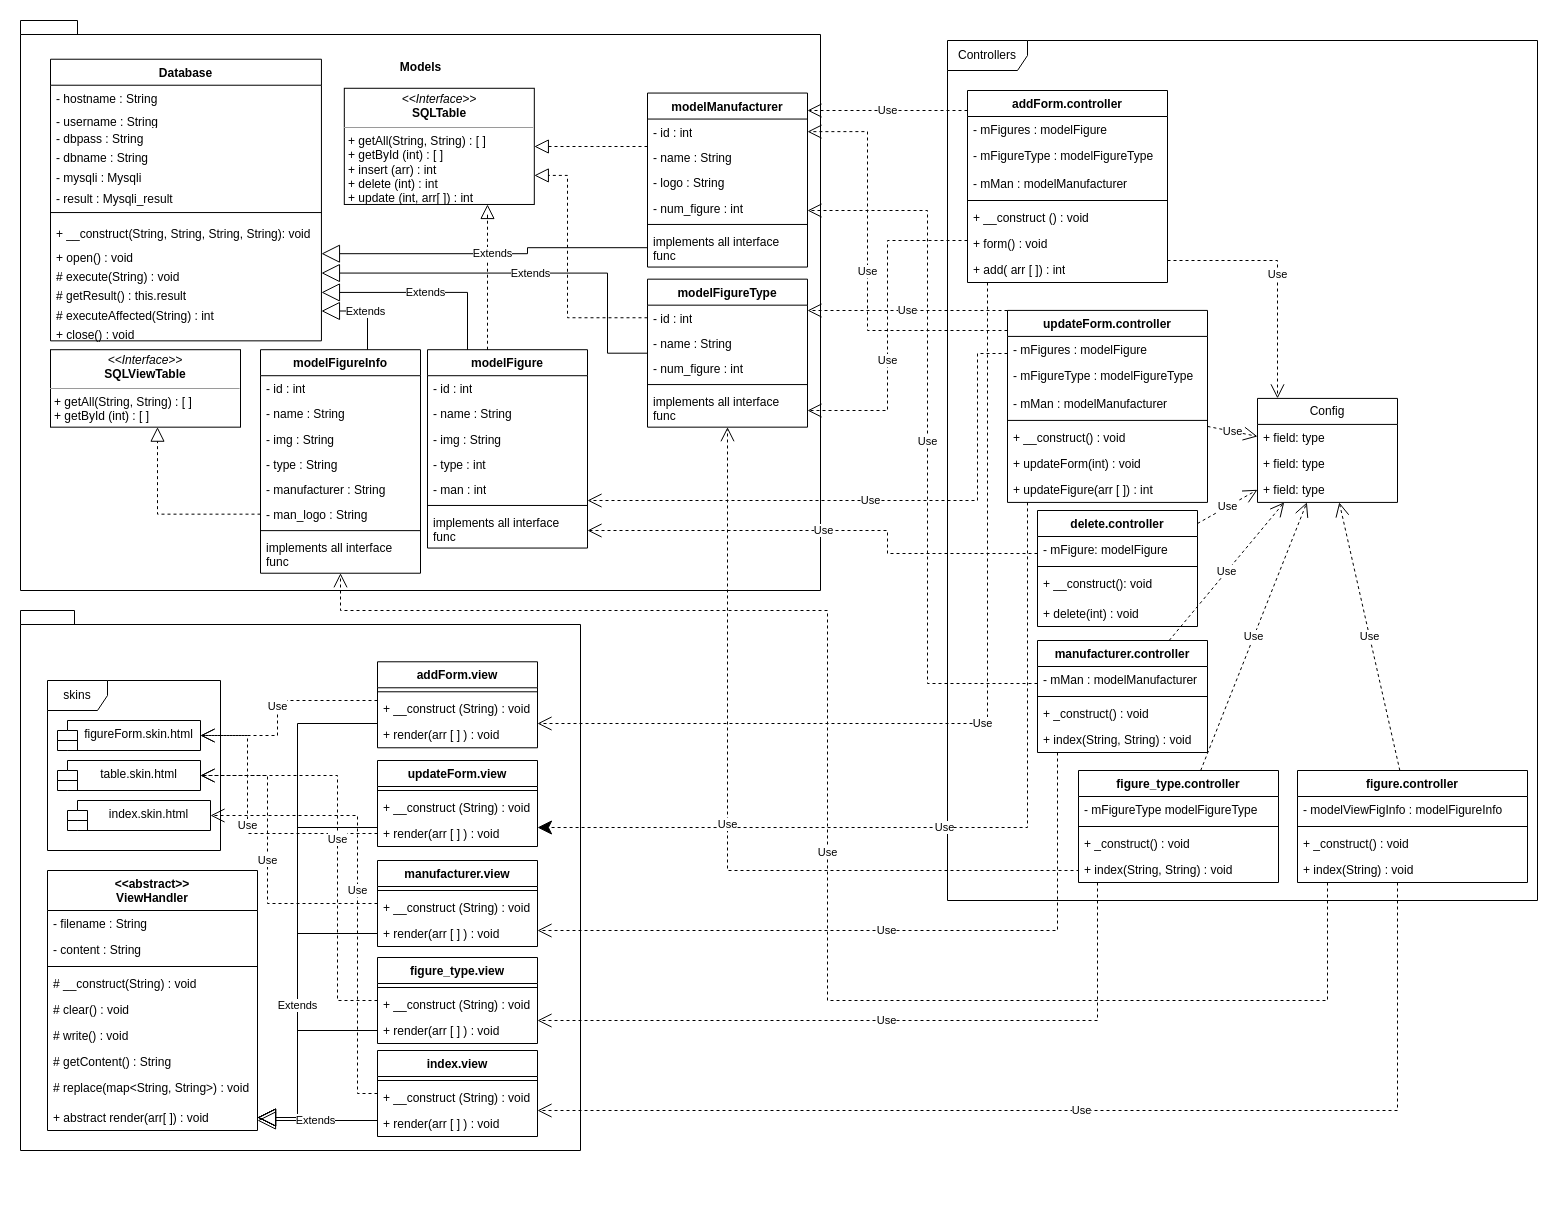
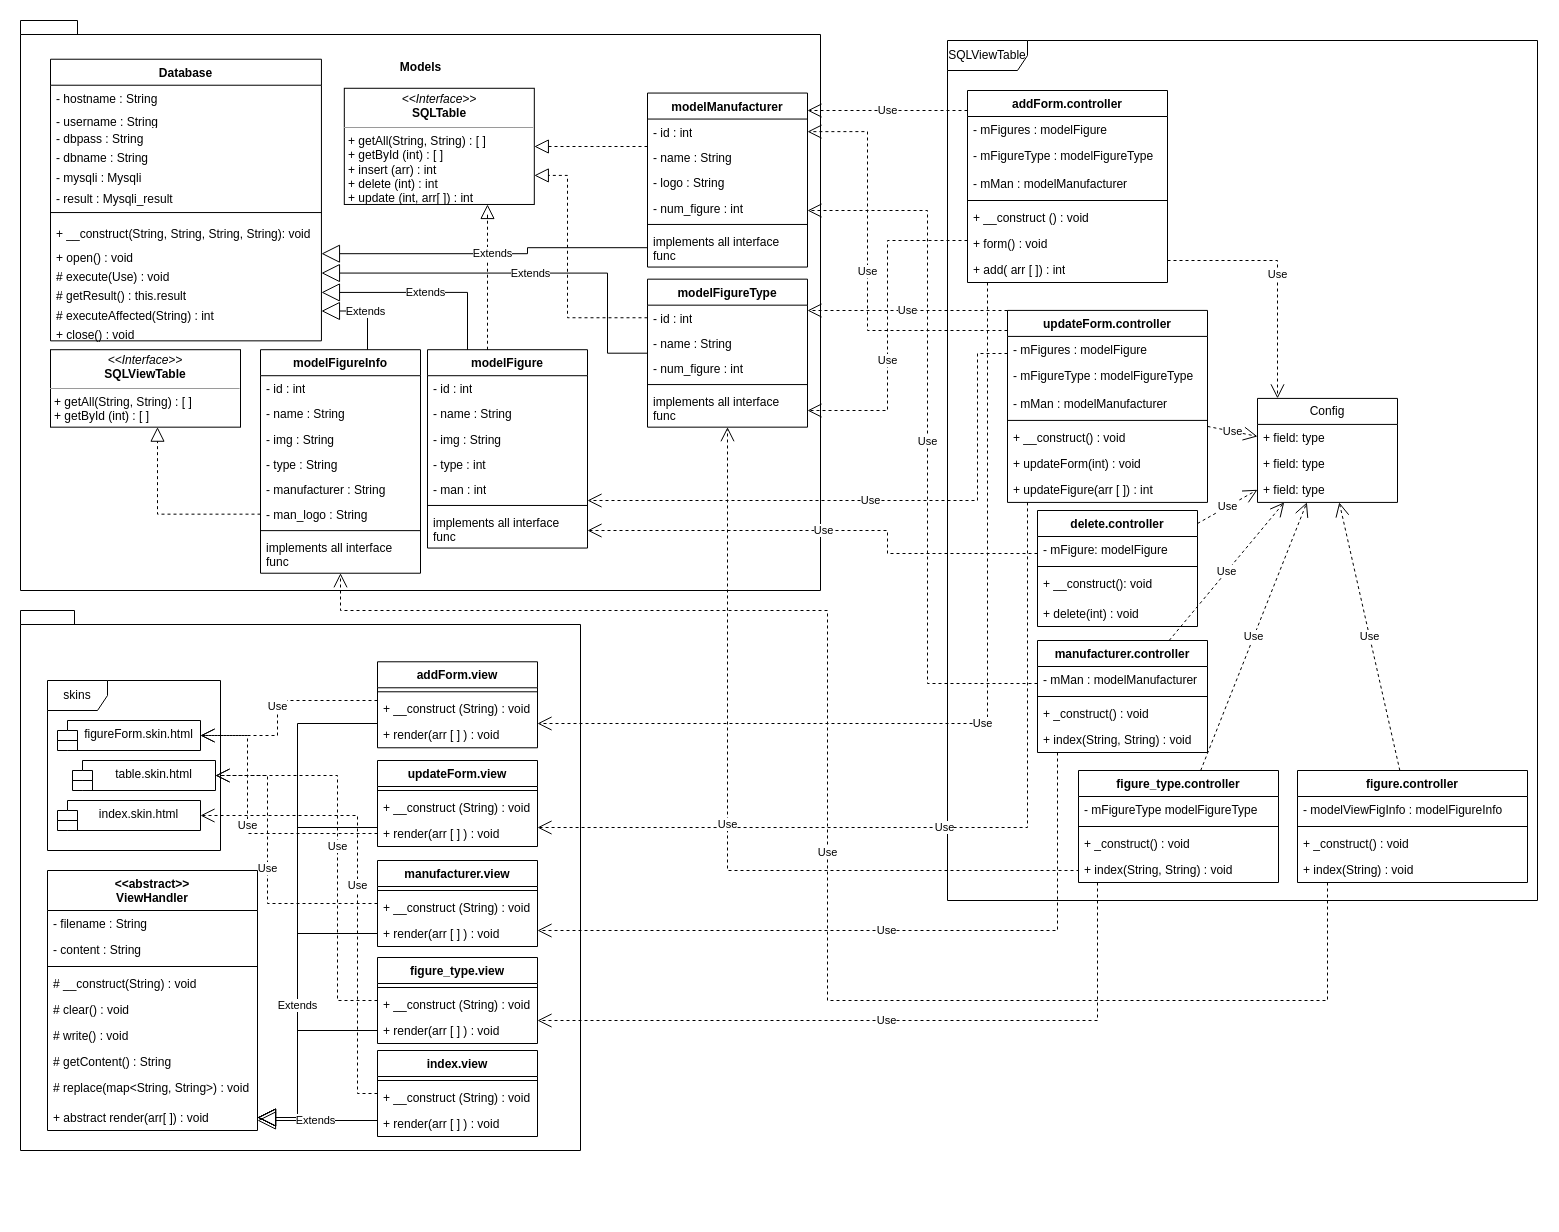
- <mxCell id="105" value="Controllers" style="shape=umlFrame;whiteSpace=wrap;html=1;pointerEvents=0;width=80;height=30;" vertex="1" parent="1"><mxGeometry x="947" y="40" width="590" height="860" as="geometry" /></mxCell>
+ <mxCell id="105" value="SQLViewTable" style="shape=umlFrame;whiteSpace=wrap;html=1;pointerEvents=0;width=80;height=30;" vertex="1" parent="1"><mxGeometry x="947" y="40" width="590" height="860" as="geometry" /></mxCell>
- <mxCell id="61" value="# execute(String) : void" style="text;strokeColor=none;fillColor=none;align=left;verticalAlign=top;spacingLeft=4;spacingRight=4;overflow=hidden;rotatable=0;points=[[0,0.5],[1,0.5]];portConstraint=eastwest;whiteSpace=wrap;html=1;" vertex="1" parent="51"><mxGeometry y="204.157" width="270.95" height="19.365" as="geometry" /></mxCell>
+ <mxCell id="61" value="# execute(Use) : void" style="text;strokeColor=none;fillColor=none;align=left;verticalAlign=top;spacingLeft=4;spacingRight=4;overflow=hidden;rotatable=0;points=[[0,0.5],[1,0.5]];portConstraint=eastwest;whiteSpace=wrap;html=1;" vertex="1" parent="51"><mxGeometry y="204.157" width="270.95" height="19.365" as="geometry" /></mxCell>
- <mxCell id="17" value="table.skin.html" style="shape=module;align=left;spacingLeft=20;align=center;verticalAlign=top;whiteSpace=wrap;html=1;" vertex="1" parent="2"><mxGeometry x="37" y="150" width="143" height="30" as="geometry" /></mxCell>
+ <mxCell id="17" value="table.skin.html" style="shape=module;align=left;spacingLeft=20;align=center;verticalAlign=top;whiteSpace=wrap;html=1;" vertex="1" parent="2"><mxGeometry x="52" y="150" width="143" height="30" as="geometry" /></mxCell>
- <mxCell id="16" value="index.skin.html" style="shape=module;align=left;spacingLeft=20;align=center;verticalAlign=top;whiteSpace=wrap;html=1;" vertex="1" parent="2"><mxGeometry x="47" y="190" width="143" height="30" as="geometry" /></mxCell>
+ <mxCell id="16" value="index.skin.html" style="shape=module;align=left;spacingLeft=20;align=center;verticalAlign=top;whiteSpace=wrap;html=1;" vertex="1" parent="2"><mxGeometry x="37" y="190" width="143" height="30" as="geometry" /></mxCell>
- <mxCell id="129" value="Use" style="endArrow=classic;endSize=12;dashed=1;html=1;rounded=0;edgeStyle=orthogonalEdgeStyle;" edge="1" parent="1" source="121" target="31"><mxGeometry width="160" relative="1" as="geometry"><mxPoint x="797" y="733" as="sourcePoint" /><mxPoint x="627" y="780" as="targetPoint" /><Array as="points"><mxPoint x="1027" y="827" /></Array></mxGeometry></mxCell>
+ <mxCell id="129" value="Use" style="endArrow=open;endSize=12;dashed=1;html=1;rounded=0;edgeStyle=orthogonalEdgeStyle;" edge="1" parent="1" source="121" target="31"><mxGeometry width="160" relative="1" as="geometry"><mxPoint x="797" y="733" as="sourcePoint" /><mxPoint x="627" y="780" as="targetPoint" /><Array as="points"><mxPoint x="1027" y="827" /></Array></mxGeometry></mxCell>
- <mxCell id="158" value="Use" style="endArrow=open;endSize=12;dashed=1;html=1;rounded=0;edgeStyle=orthogonalEdgeStyle;" edge="1" parent="1" source="153" target="27"><mxGeometry width="160" relative="1" as="geometry"><mxPoint x="1107" y="892" as="sourcePoint" /><mxPoint x="547" y="1053" as="targetPoint" /><Array as="points"><mxPoint x="1397" y="1110" /></Array></mxGeometry></mxCell>
